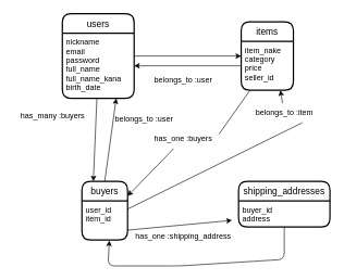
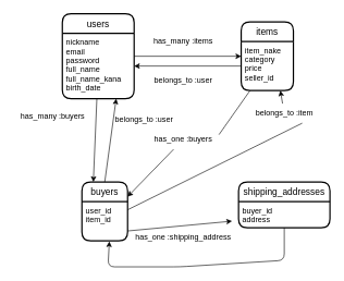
+ <mxCell id="12" value="has_many :items" style="text;html=1;align=center;verticalAlign=middle;resizable=0;points=[];autosize=1;strokeColor=none;fillColor=none;" vertex="1" parent="1"><mxGeometry x="225" y="48" width="110" height="30" as="geometry" /></mxCell>
